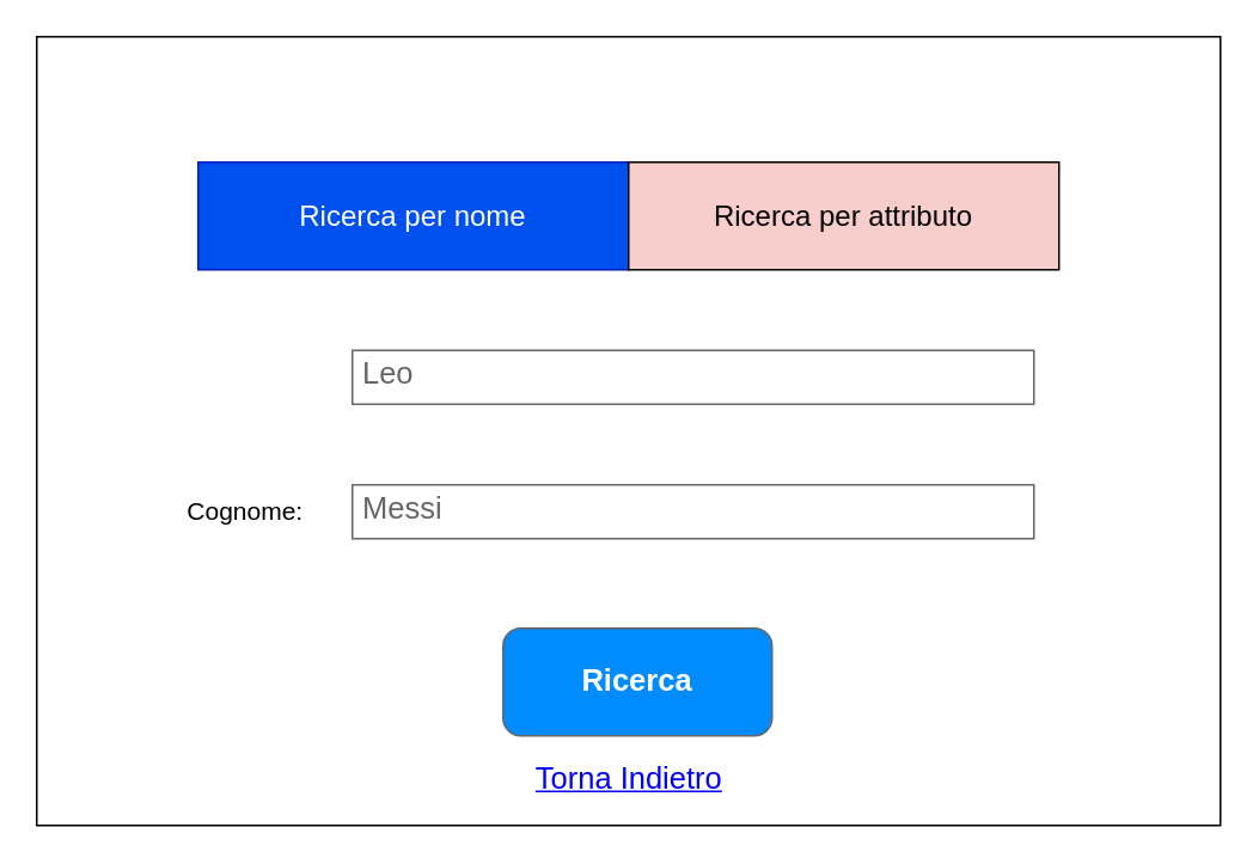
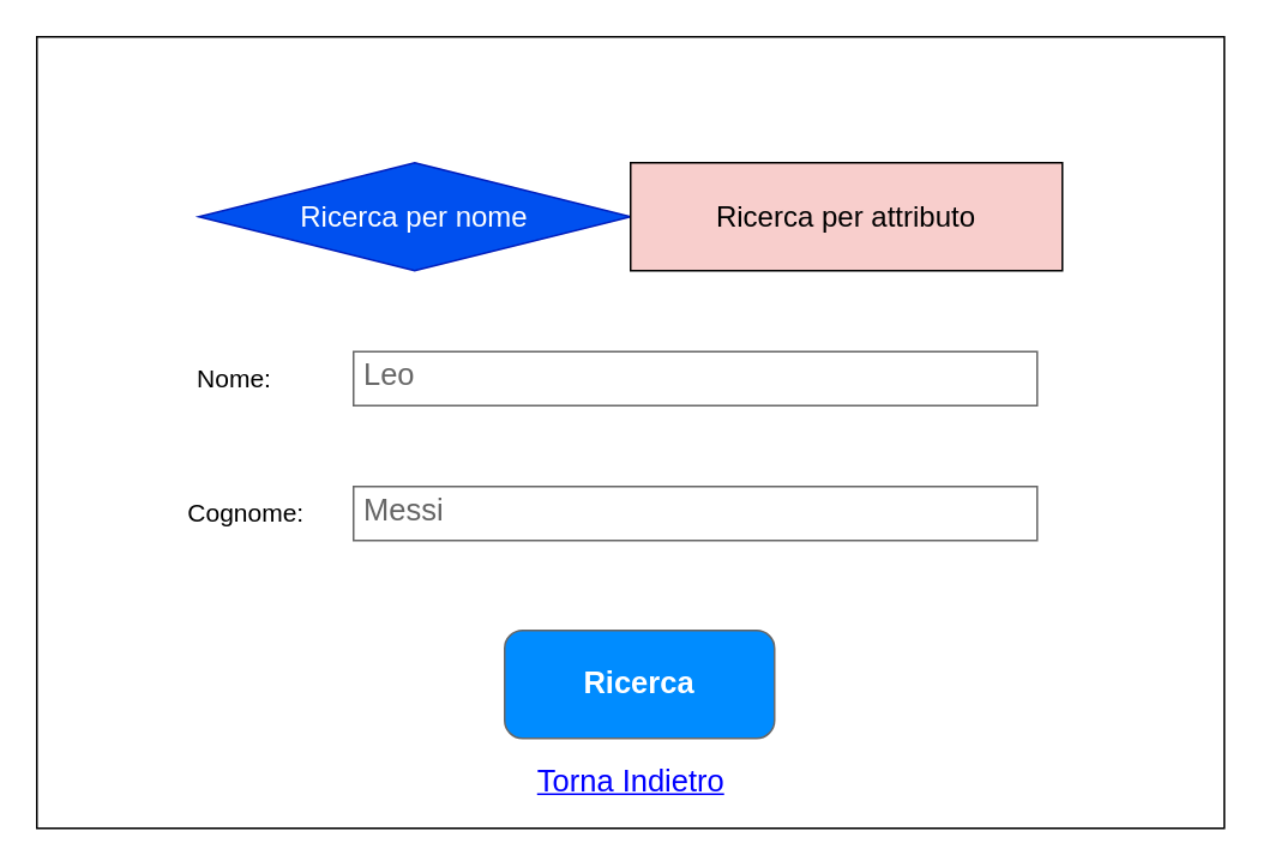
- <mxCell id="3" value="&lt;font size=&quot;3&quot;&gt;Ricerca per nome&lt;/font&gt;" style="rounded=0;whiteSpace=wrap;html=1;fillColor=#0050ef;strokeColor=#001DBC;fontColor=#ffffff;" parent="1" vertex="1"><mxGeometry x="110" y="90" width="240" height="60" as="geometry" /></mxCell>
+ <mxCell id="3" value="&lt;font size=&quot;3&quot;&gt;Ricerca per nome&lt;/font&gt;" style="rhombus;whiteSpace=wrap;html=1;fillColor=#0050ef;strokeColor=#001DBC;fontColor=#ffffff;" parent="1" vertex="1"><mxGeometry x="110" y="90" width="240" height="60" as="geometry" /></mxCell>
+ <mxCell id="5" value="&lt;font style=&quot;font-size: 14px&quot;&gt;&lt;font&gt;Nome&lt;/font&gt;:&lt;/font&gt;" style="text;html=1;strokeColor=none;fillColor=none;align=center;verticalAlign=middle;whiteSpace=wrap;rounded=0;" parent="1" vertex="1"><mxGeometry x="95" y="195" width="70" height="30" as="geometry" /></mxCell>
